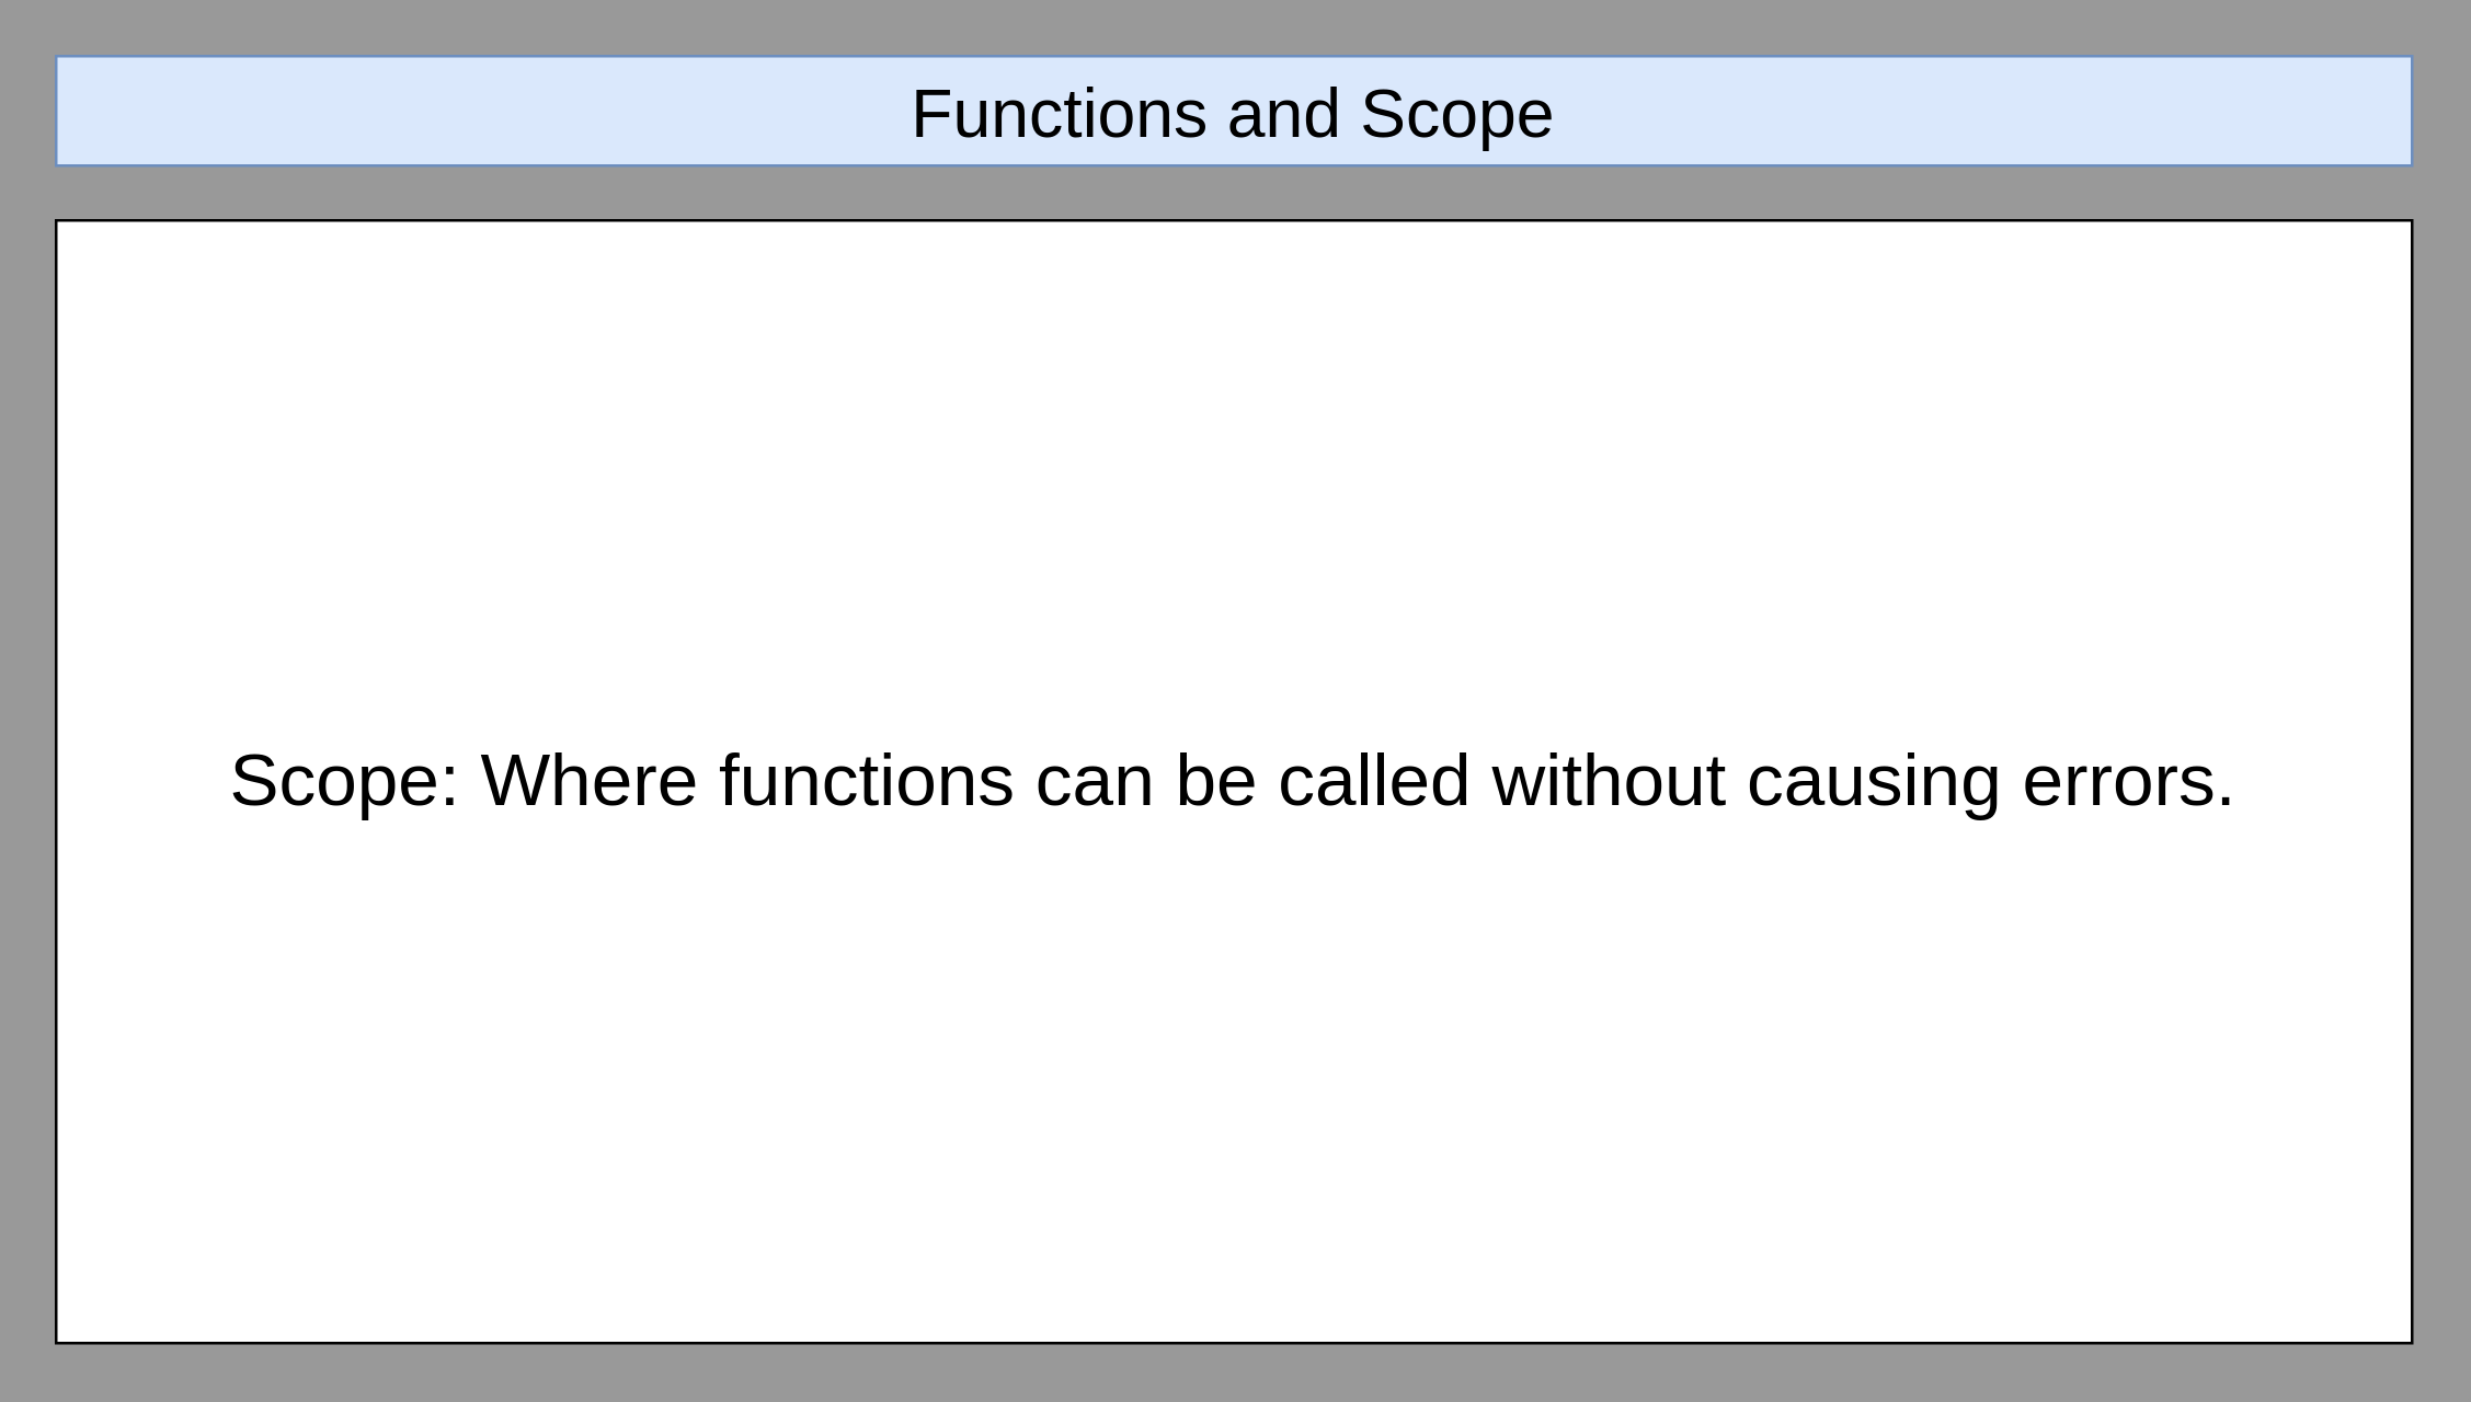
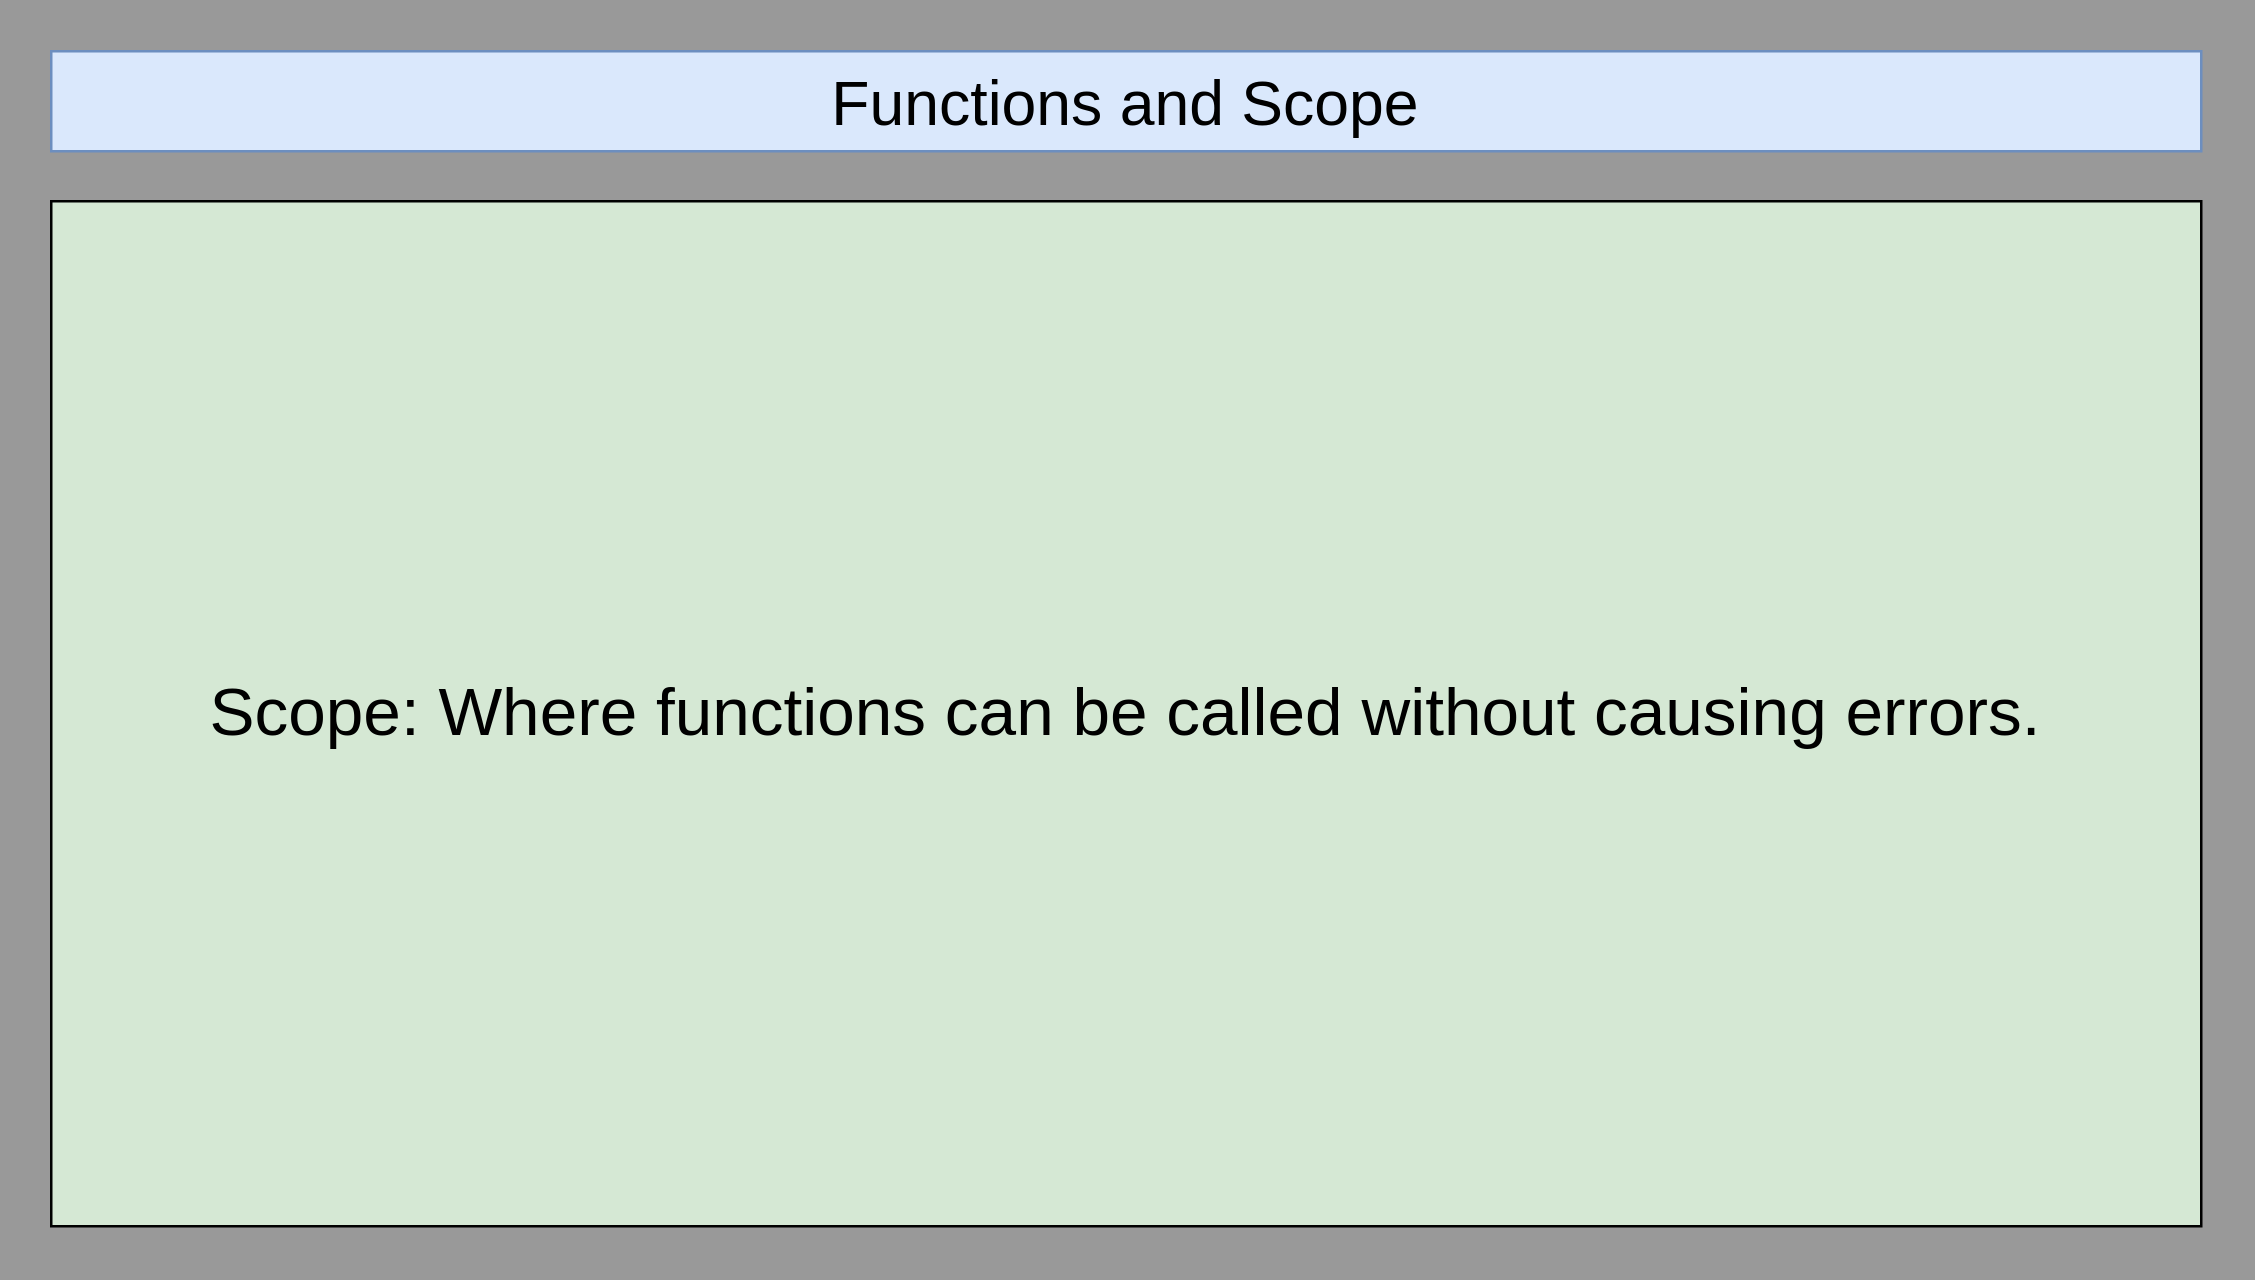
- <mxCell id="3" value="&lt;div style=&quot;text-align: left; font-size: 27px;&quot;&gt;Scope: Where functions can be called without causing errors.&lt;/div&gt;" style="rounded=0;whiteSpace=wrap;html=1;fontSize=27;" parent="1" vertex="1"><mxGeometry x="20" y="80" width="860" height="410" as="geometry" /></mxCell>
+ <mxCell id="3" value="&lt;div style=&quot;text-align: left; font-size: 27px;&quot;&gt;Scope: Where functions can be called without causing errors.&lt;/div&gt;" style="rounded=0;whiteSpace=wrap;html=1;fontSize=27;fillColor=#d5e8d4;" parent="1" vertex="1"><mxGeometry x="20" y="80" width="860" height="410" as="geometry" /></mxCell>
